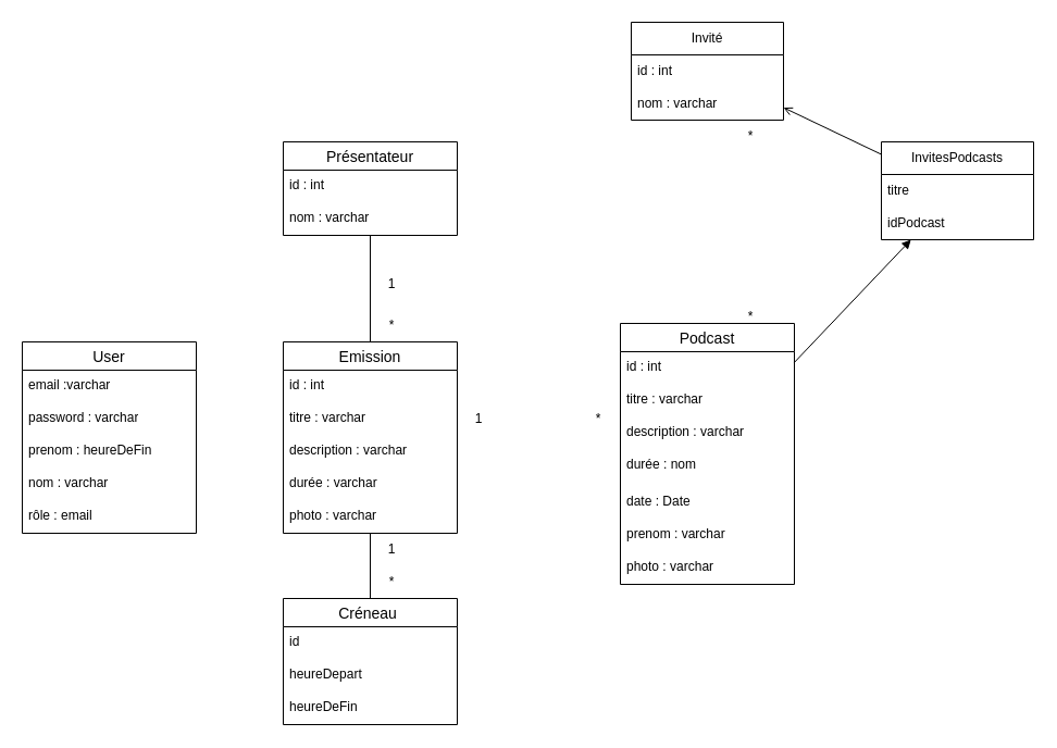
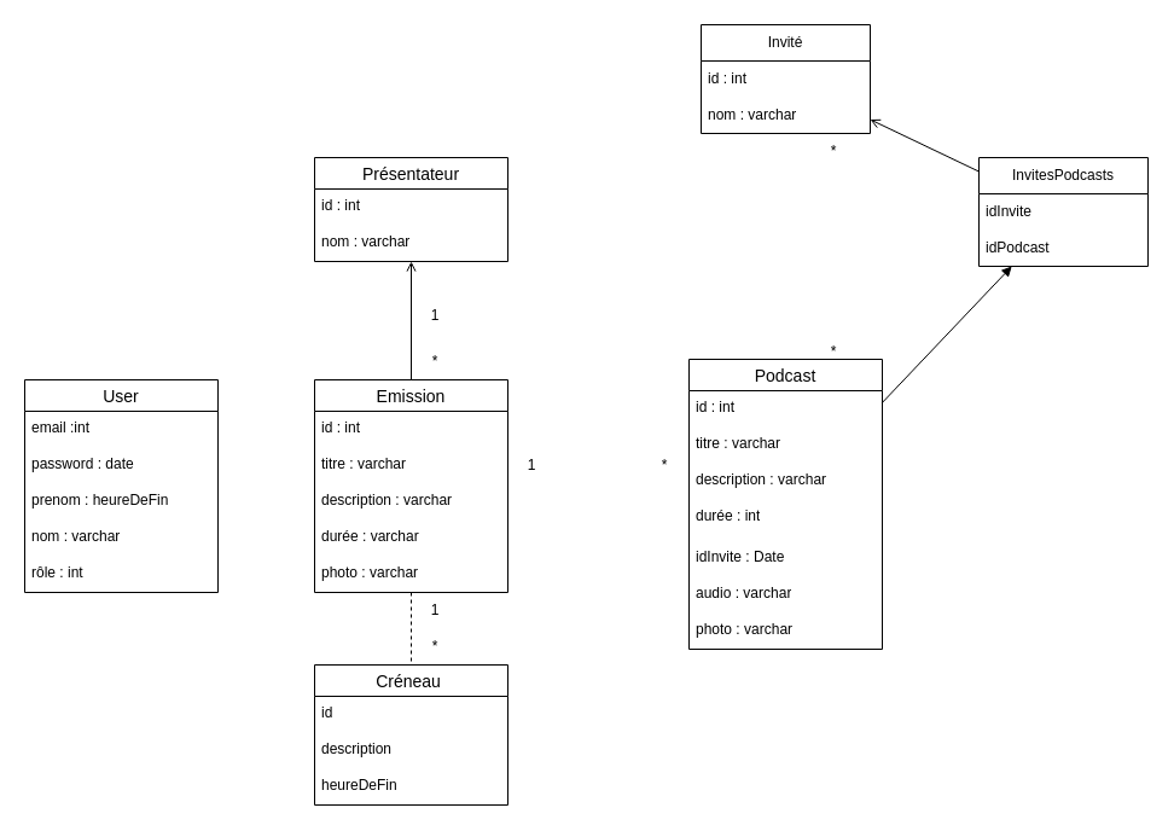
- <mxCell id="43" value="titre" style="text;strokeColor=none;fillColor=none;align=left;verticalAlign=middle;spacingLeft=4;spacingRight=4;overflow=hidden;points=[[0,0.5],[1,0.5]];portConstraint=eastwest;rotatable=0;whiteSpace=wrap;html=1;" parent="42" vertex="1"><mxGeometry y="30" width="140" height="30" as="geometry" /></mxCell>
+ <mxCell id="43" value="idInvite" style="text;strokeColor=none;fillColor=none;align=left;verticalAlign=middle;spacingLeft=4;spacingRight=4;overflow=hidden;points=[[0,0.5],[1,0.5]];portConstraint=eastwest;rotatable=0;whiteSpace=wrap;html=1;" parent="42" vertex="1"><mxGeometry y="30" width="140" height="30" as="geometry" /></mxCell>
- <mxCell id="34" value="" style="endArrow=none;html=1;rounded=0;" parent="1" source="2" target="16" edge="1"><mxGeometry width="50" height="50" relative="1" as="geometry"><mxPoint x="270" y="360" as="sourcePoint" /><mxPoint x="320" y="310" as="targetPoint" /></mxGeometry></mxCell>
+ <mxCell id="34" value="" style="endArrow=open;html=1;rounded=0;" parent="1" source="2" target="16" edge="1"><mxGeometry width="50" height="50" relative="1" as="geometry"><mxPoint x="270" y="360" as="sourcePoint" /><mxPoint x="320" y="310" as="targetPoint" /></mxGeometry></mxCell>
- <mxCell id="24" value="email :varchar" style="text;strokeColor=none;fillColor=none;spacingLeft=4;spacingRight=4;overflow=hidden;rotatable=0;points=[[0,0.5],[1,0.5]];portConstraint=eastwest;fontSize=12;whiteSpace=wrap;html=1;" parent="23" vertex="1"><mxGeometry y="26" width="160" height="30" as="geometry" /></mxCell>
+ <mxCell id="24" value="email :int" style="text;strokeColor=none;fillColor=none;spacingLeft=4;spacingRight=4;overflow=hidden;rotatable=0;points=[[0,0.5],[1,0.5]];portConstraint=eastwest;fontSize=12;whiteSpace=wrap;html=1;" parent="23" vertex="1"><mxGeometry y="26" width="160" height="30" as="geometry" /></mxCell>
- <mxCell id="25" value="password : varchar&lt;br&gt;" style="text;strokeColor=none;fillColor=none;spacingLeft=4;spacingRight=4;overflow=hidden;rotatable=0;points=[[0,0.5],[1,0.5]];portConstraint=eastwest;fontSize=12;whiteSpace=wrap;html=1;" parent="23" vertex="1"><mxGeometry y="56" width="160" height="30" as="geometry" /></mxCell>
+ <mxCell id="25" value="password : date&lt;br&gt;" style="text;strokeColor=none;fillColor=none;spacingLeft=4;spacingRight=4;overflow=hidden;rotatable=0;points=[[0,0.5],[1,0.5]];portConstraint=eastwest;fontSize=12;whiteSpace=wrap;html=1;" parent="23" vertex="1"><mxGeometry y="56" width="160" height="30" as="geometry" /></mxCell>
- <mxCell id="12" value="durée : nom" style="text;strokeColor=none;fillColor=none;spacingLeft=4;spacingRight=4;overflow=hidden;rotatable=0;points=[[0,0.5],[1,0.5]];portConstraint=eastwest;fontSize=12;whiteSpace=wrap;html=1;" parent="8" vertex="1"><mxGeometry y="116" width="160" height="34" as="geometry" /></mxCell>
+ <mxCell id="12" value="durée : int" style="text;strokeColor=none;fillColor=none;spacingLeft=4;spacingRight=4;overflow=hidden;rotatable=0;points=[[0,0.5],[1,0.5]];portConstraint=eastwest;fontSize=12;whiteSpace=wrap;html=1;" parent="8" vertex="1"><mxGeometry y="116" width="160" height="34" as="geometry" /></mxCell>
- <mxCell id="13" value="date : Date" style="text;strokeColor=none;fillColor=none;spacingLeft=4;spacingRight=4;overflow=hidden;rotatable=0;points=[[0,0.5],[1,0.5]];portConstraint=eastwest;fontSize=12;whiteSpace=wrap;html=1;" parent="8" vertex="1"><mxGeometry y="150" width="160" height="30" as="geometry" /></mxCell>
+ <mxCell id="13" value="idInvite : Date" style="text;strokeColor=none;fillColor=none;spacingLeft=4;spacingRight=4;overflow=hidden;rotatable=0;points=[[0,0.5],[1,0.5]];portConstraint=eastwest;fontSize=12;whiteSpace=wrap;html=1;" parent="8" vertex="1"><mxGeometry y="150" width="160" height="30" as="geometry" /></mxCell>
- <mxCell id="28" value="rôle : email" style="text;strokeColor=none;fillColor=none;spacingLeft=4;spacingRight=4;overflow=hidden;rotatable=0;points=[[0,0.5],[1,0.5]];portConstraint=eastwest;fontSize=12;whiteSpace=wrap;html=1;" parent="23" vertex="1"><mxGeometry y="146" width="160" height="30" as="geometry" /></mxCell>
+ <mxCell id="28" value="rôle : int" style="text;strokeColor=none;fillColor=none;spacingLeft=4;spacingRight=4;overflow=hidden;rotatable=0;points=[[0,0.5],[1,0.5]];portConstraint=eastwest;fontSize=12;whiteSpace=wrap;html=1;" parent="23" vertex="1"><mxGeometry y="146" width="160" height="30" as="geometry" /></mxCell>
- <mxCell id="14" value="prenom : varchar" style="text;strokeColor=none;fillColor=none;spacingLeft=4;spacingRight=4;overflow=hidden;rotatable=0;points=[[0,0.5],[1,0.5]];portConstraint=eastwest;fontSize=12;whiteSpace=wrap;html=1;" vertex="1" parent="8"><mxGeometry y="180" width="160" height="30" as="geometry" /></mxCell>
+ <mxCell id="14" value="audio : varchar" style="text;strokeColor=none;fillColor=none;spacingLeft=4;spacingRight=4;overflow=hidden;rotatable=0;points=[[0,0.5],[1,0.5]];portConstraint=eastwest;fontSize=12;whiteSpace=wrap;html=1;" vertex="1" parent="8"><mxGeometry y="180" width="160" height="30" as="geometry" /></mxCell>
- <mxCell id="31" value="" style="endArrow=none;html=1;rounded=0;" parent="1" source="2" target="19" edge="1"><mxGeometry width="50" height="50" relative="1" as="geometry"><mxPoint x="280" y="370" as="sourcePoint" /><mxPoint x="330" y="320" as="targetPoint" /></mxGeometry></mxCell>
+ <mxCell id="31" value="" style="endArrow=none;html=1;rounded=0;dashed=1;" parent="1" source="2" target="19" edge="1"><mxGeometry width="50" height="50" relative="1" as="geometry"><mxPoint x="280" y="370" as="sourcePoint" /><mxPoint x="330" y="320" as="targetPoint" /></mxGeometry></mxCell>
- <mxCell id="21" value="heureDepart" style="text;strokeColor=none;fillColor=none;spacingLeft=4;spacingRight=4;overflow=hidden;rotatable=0;points=[[0,0.5],[1,0.5]];portConstraint=eastwest;fontSize=12;whiteSpace=wrap;html=1;" parent="19" vertex="1"><mxGeometry y="56" width="160" height="30" as="geometry" /></mxCell>
+ <mxCell id="21" value="description" style="text;strokeColor=none;fillColor=none;spacingLeft=4;spacingRight=4;overflow=hidden;rotatable=0;points=[[0,0.5],[1,0.5]];portConstraint=eastwest;fontSize=12;whiteSpace=wrap;html=1;" parent="19" vertex="1"><mxGeometry y="56" width="160" height="30" as="geometry" /></mxCell>
